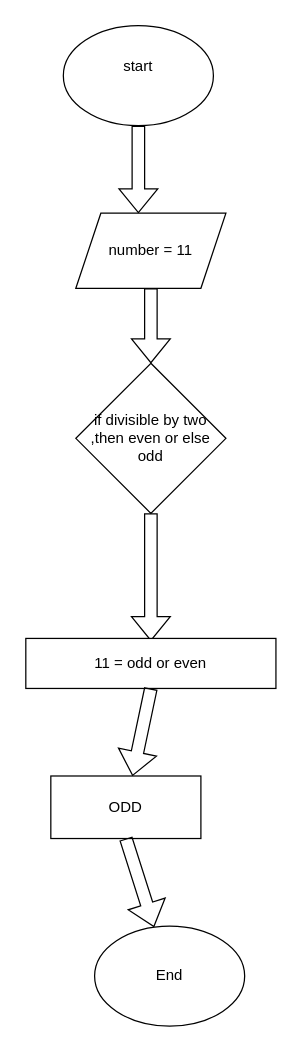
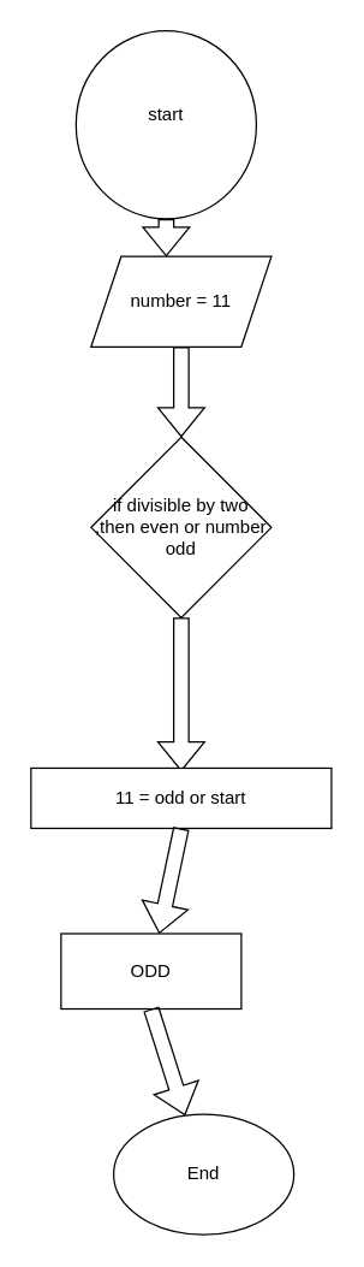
- <mxCell id="2" value="start&lt;div&gt;&lt;br&gt;&lt;/div&gt;" style="ellipse;whiteSpace=wrap;html=1;" vertex="1" parent="1"><mxGeometry x="50" y="20" width="120" height="80" as="geometry" /></mxCell>
+ <mxCell id="2" value="start&lt;div&gt;&lt;br&gt;&lt;/div&gt;" style="ellipse;whiteSpace=wrap;html=1;" vertex="1" parent="1"><mxGeometry x="50" y="20" width="120" height="125" as="geometry" /></mxCell>
- <mxCell id="6" value="if divisible by two ,then even or else odd" style="rhombus;whiteSpace=wrap;html=1;" vertex="1" parent="1"><mxGeometry x="60" y="290" width="120" height="120" as="geometry" /></mxCell>
+ <mxCell id="6" value="if divisible by two ,then even or number odd" style="rhombus;whiteSpace=wrap;html=1;" vertex="1" parent="1"><mxGeometry x="60" y="290" width="120" height="120" as="geometry" /></mxCell>
- <mxCell id="8" value="11 = odd or even" style="rounded=0;whiteSpace=wrap;html=1;" vertex="1" parent="1"><mxGeometry x="20" y="510" width="200" height="40" as="geometry" /></mxCell>
+ <mxCell id="8" value="11 = odd or start" style="rounded=0;whiteSpace=wrap;html=1;" vertex="1" parent="1"><mxGeometry x="20" y="510" width="200" height="40" as="geometry" /></mxCell>
